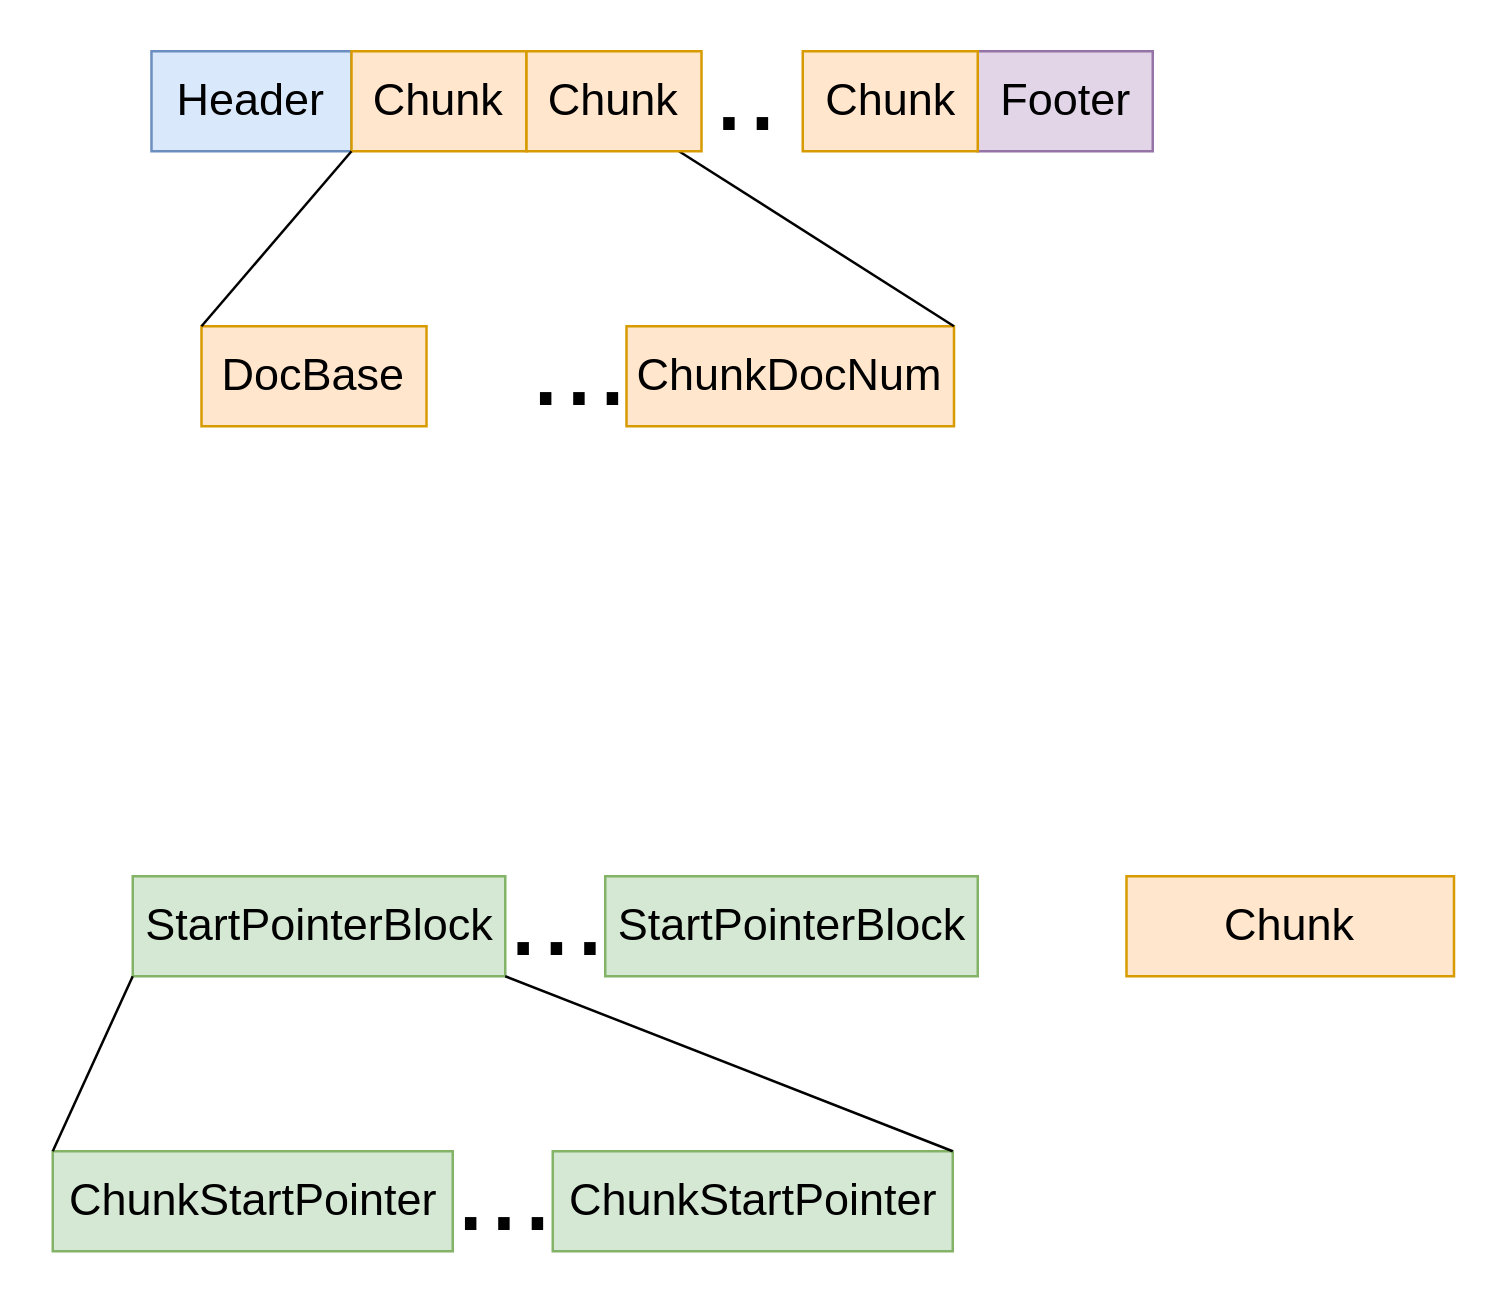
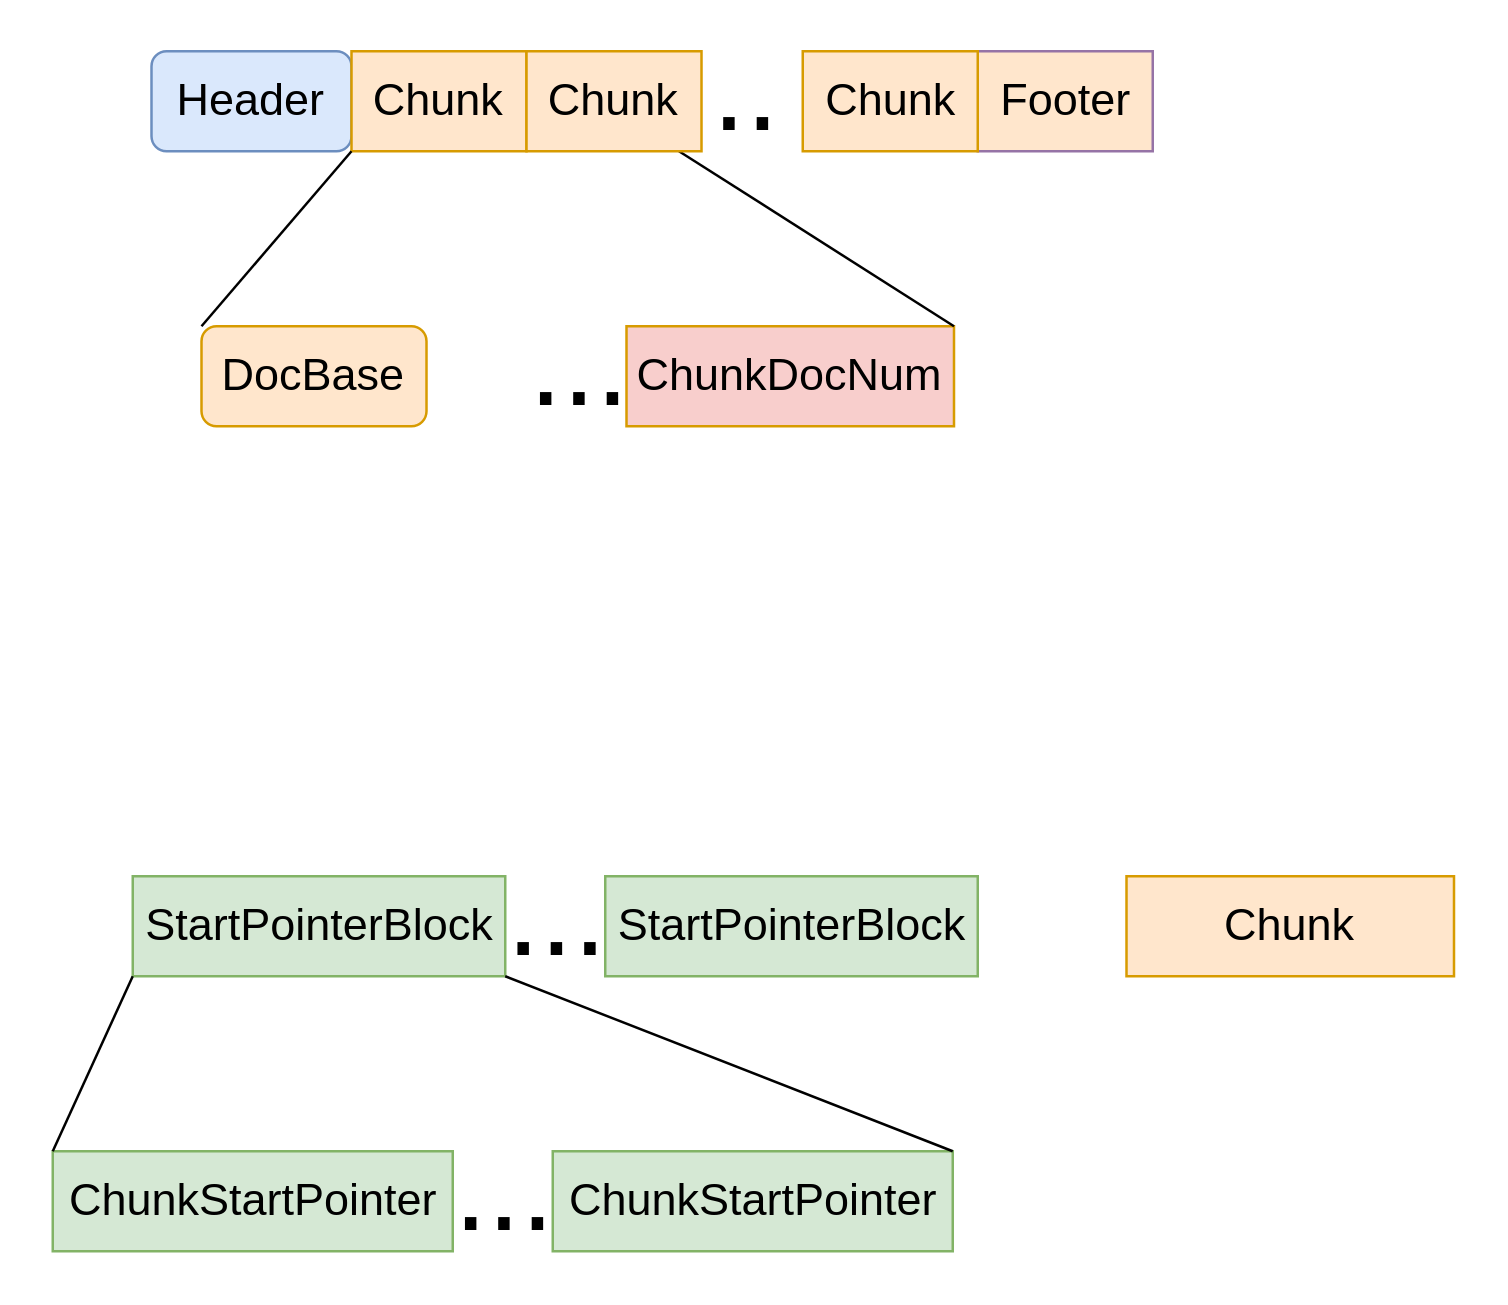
- <mxCell id="2" value="&lt;font style=&quot;font-size: 18px&quot;&gt;Header&lt;/font&gt;" style="rounded=0;whiteSpace=wrap;html=1;fillColor=#dae8fc;strokeColor=#6c8ebf;" vertex="1" parent="1"><mxGeometry x="60" y="20" width="80" height="40" as="geometry" /></mxCell>
+ <mxCell id="2" value="&lt;font style=&quot;font-size: 18px&quot;&gt;Header&lt;/font&gt;" style="whiteSpace=wrap;html=1;fillColor=#dae8fc;strokeColor=#6c8ebf;rounded=1;" vertex="1" parent="1"><mxGeometry x="60" y="20" width="80" height="40" as="geometry" /></mxCell>
- <mxCell id="4" value="&lt;font style=&quot;font-size: 18px&quot;&gt;Footer&lt;/font&gt;" style="rounded=0;whiteSpace=wrap;html=1;fillColor=#e1d5e7;strokeColor=#9673a6;" vertex="1" parent="1"><mxGeometry x="390.5" y="20" width="70" height="40" as="geometry" /></mxCell>
+ <mxCell id="4" value="&lt;font style=&quot;font-size: 18px&quot;&gt;Footer&lt;/font&gt;" style="rounded=0;whiteSpace=wrap;html=1;fillColor=#ffe6cc;strokeColor=#9673a6;" vertex="1" parent="1"><mxGeometry x="390.5" y="20" width="70" height="40" as="geometry" /></mxCell>
- <mxCell id="10" value="&lt;span style=&quot;font-size: 18px&quot;&gt;DocBase&lt;/span&gt;" style="rounded=0;whiteSpace=wrap;html=1;fillColor=#ffe6cc;strokeColor=#d79b00;" vertex="1" parent="1"><mxGeometry x="80" y="130" width="90" height="40" as="geometry" /></mxCell>
+ <mxCell id="10" value="&lt;span style=&quot;font-size: 18px&quot;&gt;DocBase&lt;/span&gt;" style="whiteSpace=wrap;html=1;fillColor=#ffe6cc;strokeColor=#d79b00;rounded=1;" vertex="1" parent="1"><mxGeometry x="80" y="130" width="90" height="40" as="geometry" /></mxCell>
- <mxCell id="12" value="&lt;span style=&quot;font-size: 18px&quot;&gt;ChunkDocNum&lt;/span&gt;" style="rounded=0;whiteSpace=wrap;html=1;fillColor=#ffe6cc;strokeColor=#d79b00;" vertex="1" parent="1"><mxGeometry x="250" y="130" width="131" height="40" as="geometry" /></mxCell>
+ <mxCell id="12" value="&lt;span style=&quot;font-size: 18px&quot;&gt;ChunkDocNum&lt;/span&gt;" style="rounded=0;whiteSpace=wrap;html=1;fillColor=#f8cecc;strokeColor=#d79b00;" vertex="1" parent="1"><mxGeometry x="250" y="130" width="131" height="40" as="geometry" /></mxCell>
